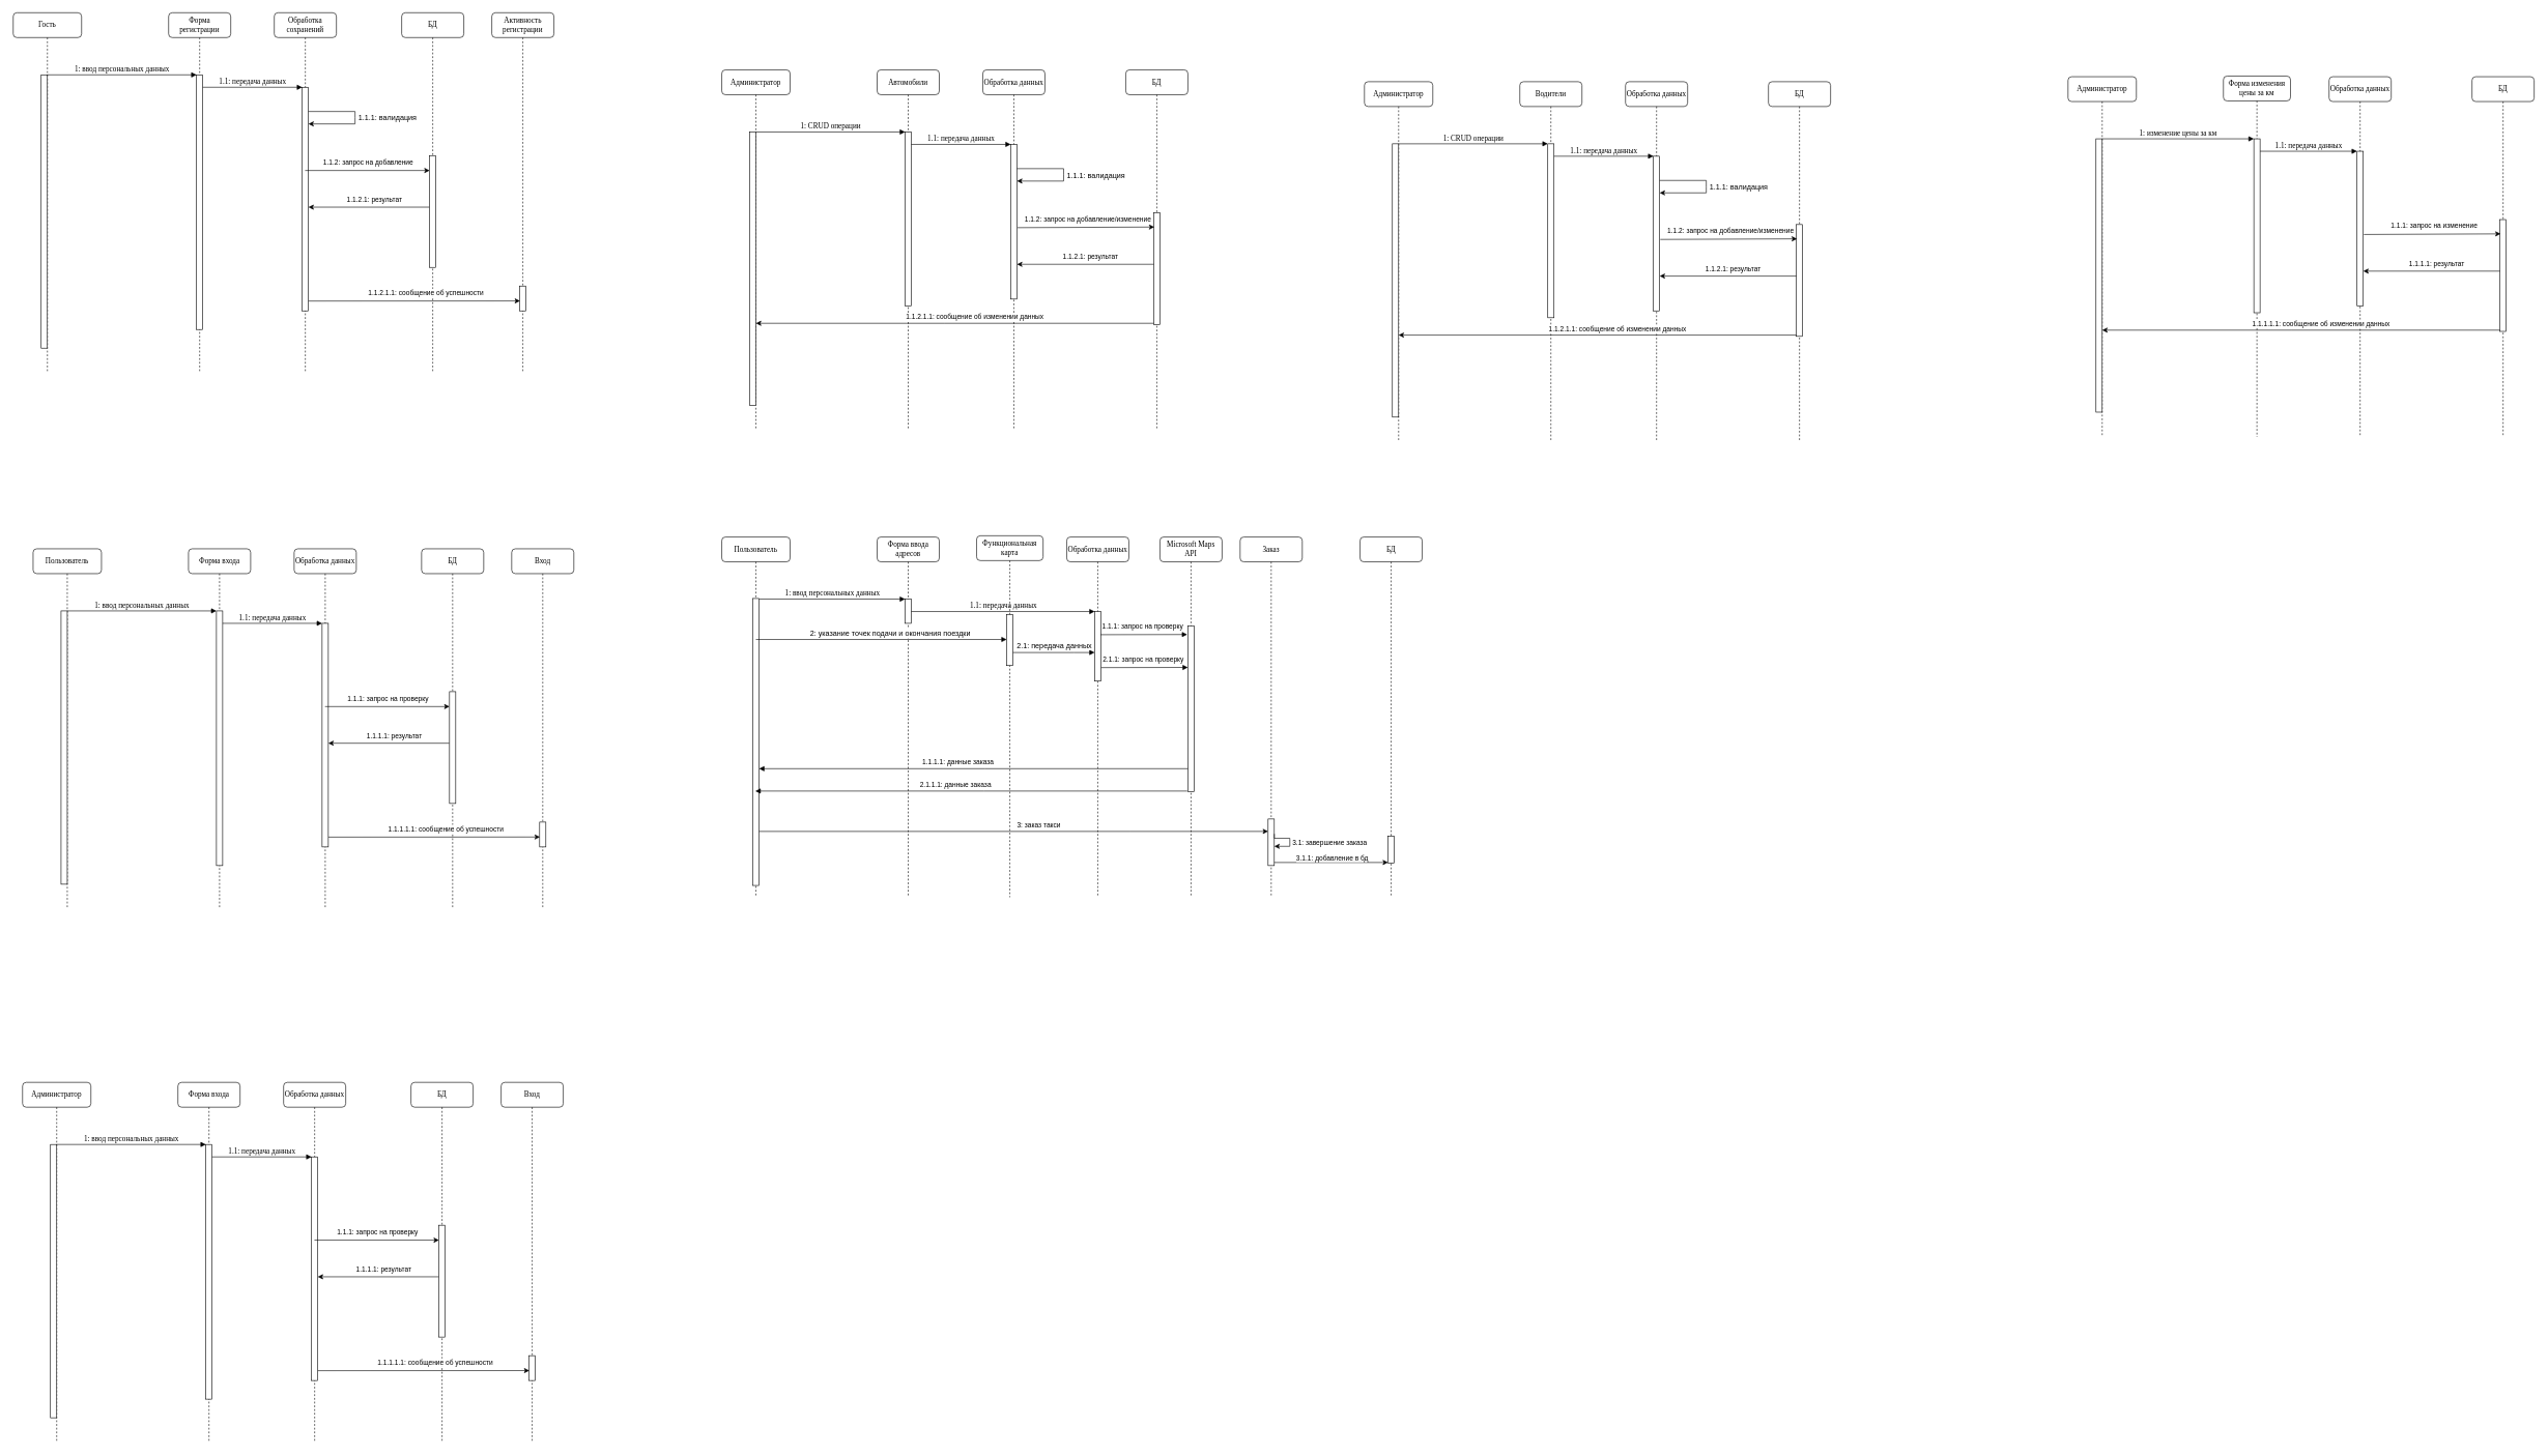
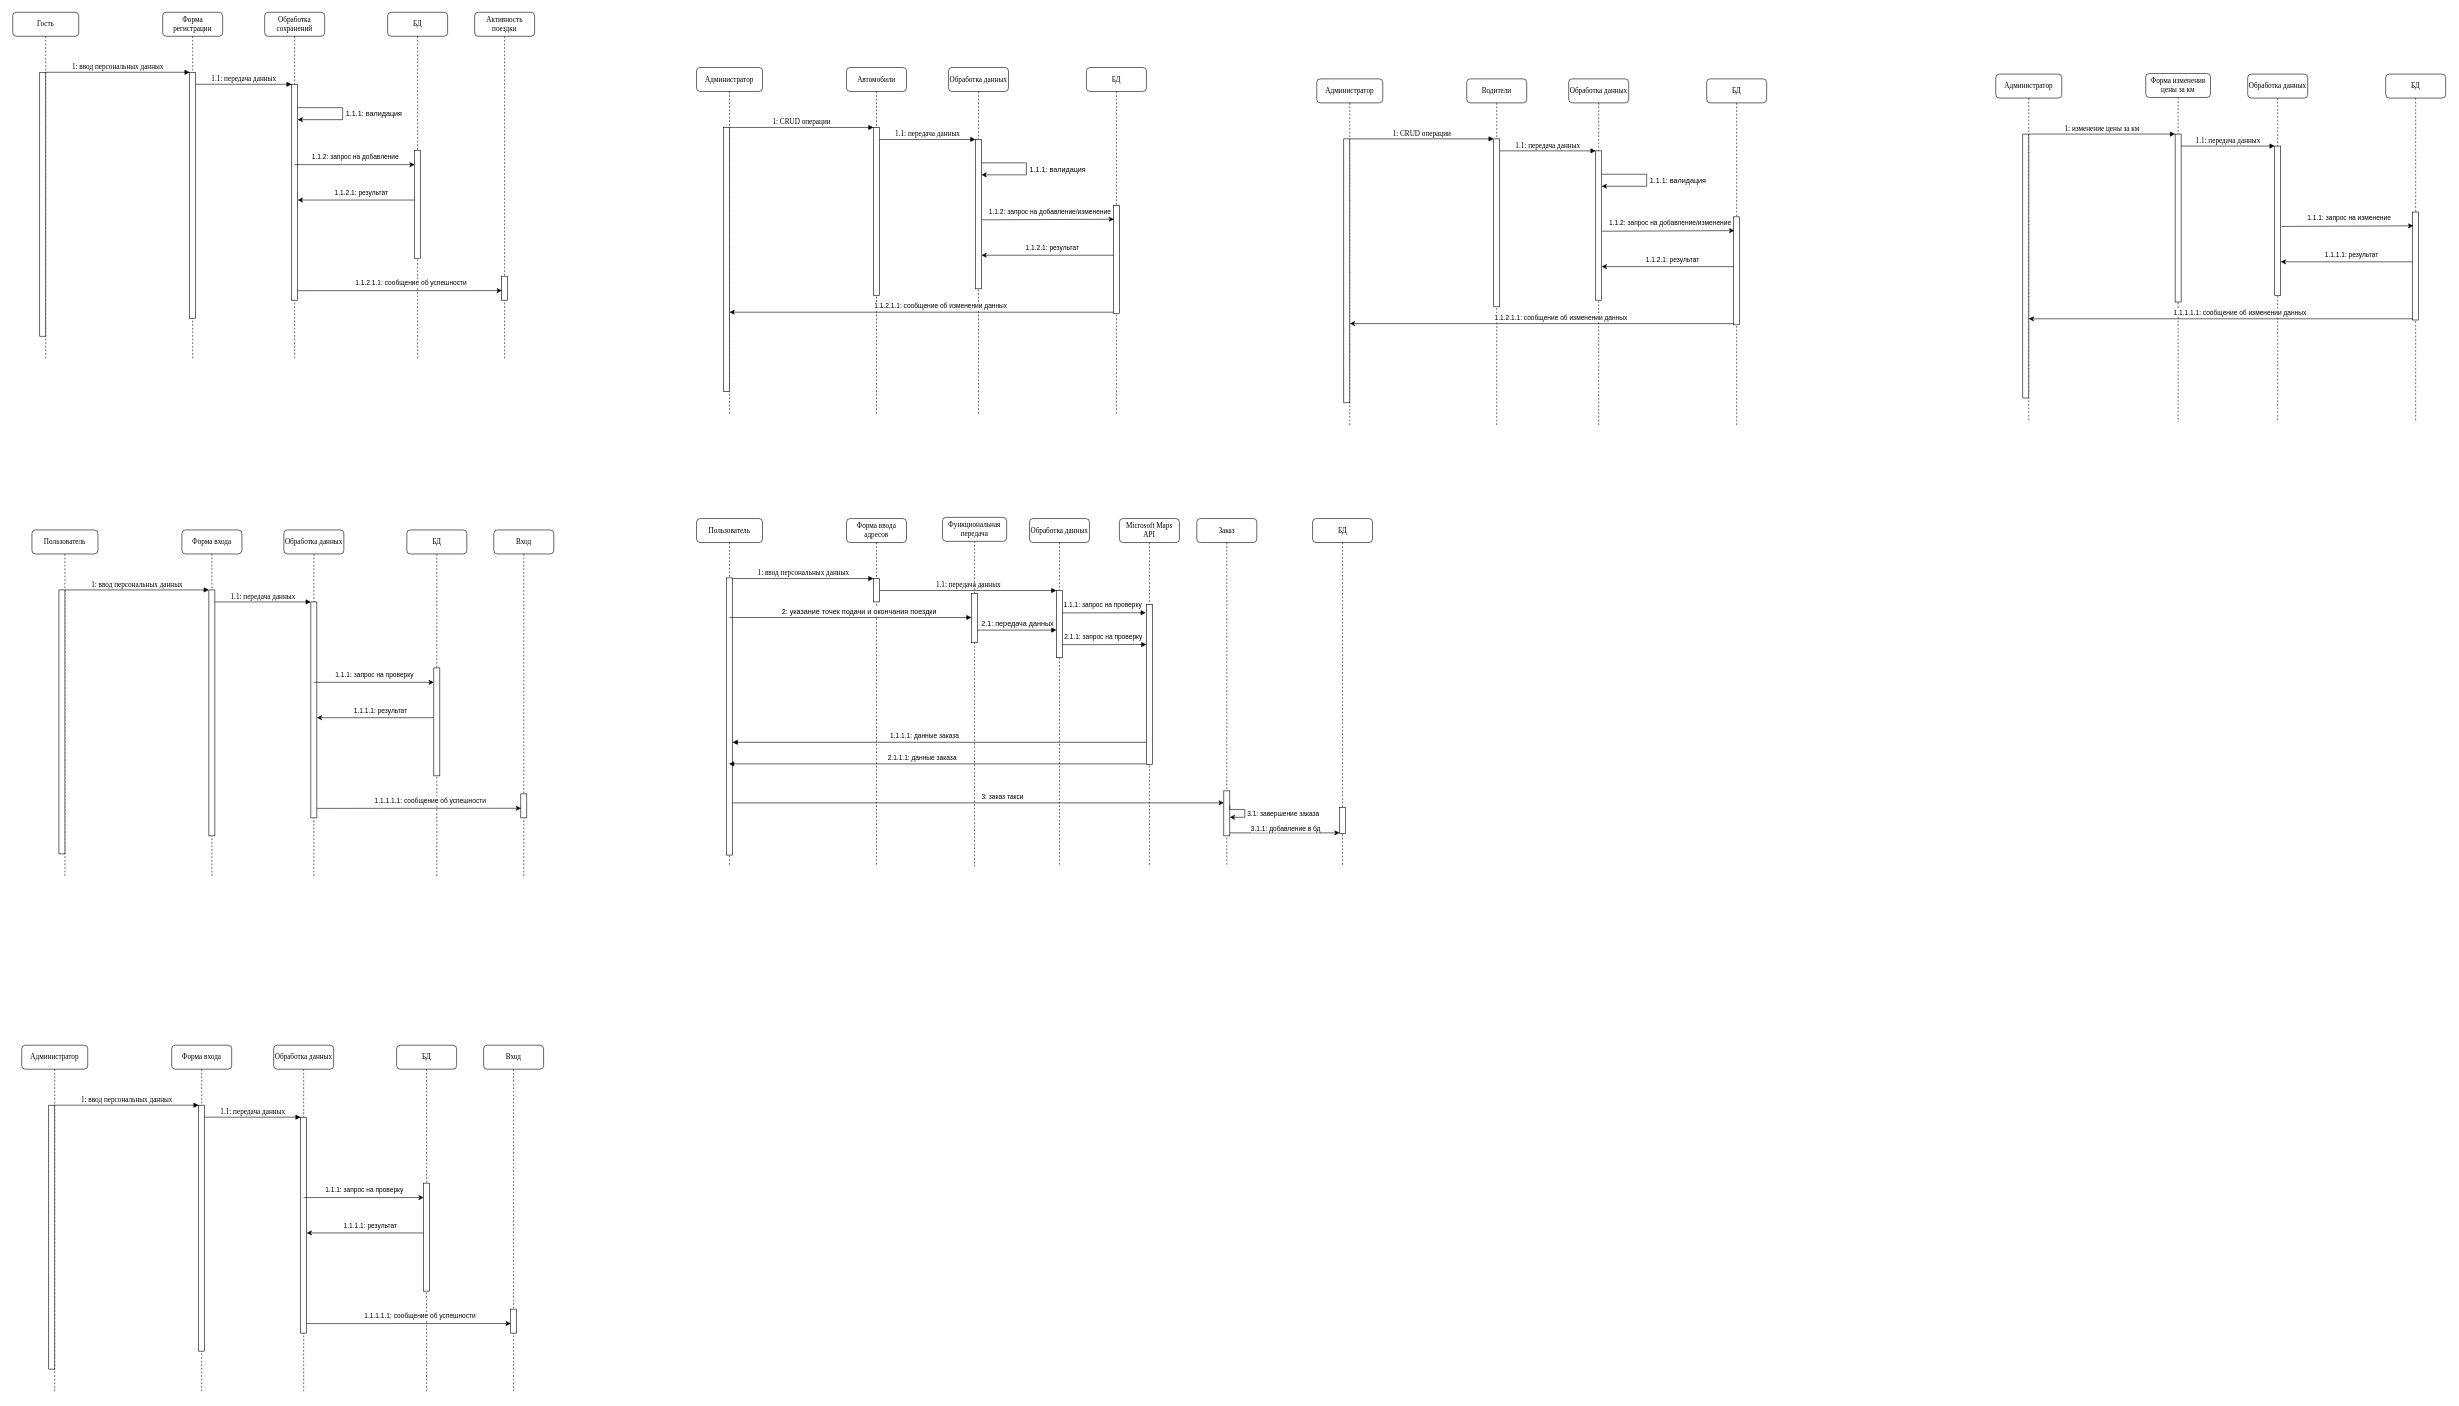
- <mxCell id="9" value="Активность регистрации" style="shape=umlLifeline;perimeter=lifelinePerimeter;whiteSpace=wrap;html=1;container=1;collapsible=0;recursiveResize=0;outlineConnect=0;rounded=1;shadow=0;comic=0;labelBackgroundColor=none;strokeWidth=1;fontFamily=Verdana;fontSize=12;align=center;" parent="1" vertex="1"><mxGeometry x="790" y="20" width="100" height="580" as="geometry" /></mxCell>
+ <mxCell id="9" value="Активность поездки" style="shape=umlLifeline;perimeter=lifelinePerimeter;whiteSpace=wrap;html=1;container=1;collapsible=0;recursiveResize=0;outlineConnect=0;rounded=1;shadow=0;comic=0;labelBackgroundColor=none;strokeWidth=1;fontFamily=Verdana;fontSize=12;align=center;" parent="1" vertex="1"><mxGeometry x="790" y="20" width="100" height="580" as="geometry" /></mxCell>
- <mxCell id="69" value="Функциональная карта" style="shape=umlLifeline;perimeter=lifelinePerimeter;whiteSpace=wrap;html=1;container=1;collapsible=0;recursiveResize=0;outlineConnect=0;rounded=1;shadow=0;comic=0;labelBackgroundColor=none;strokeWidth=1;fontFamily=Verdana;fontSize=12;align=center;" parent="1" vertex="1"><mxGeometry x="1570" y="862" width="107" height="582" as="geometry" /></mxCell>
+ <mxCell id="69" value="Функциональная передача" style="shape=umlLifeline;perimeter=lifelinePerimeter;whiteSpace=wrap;html=1;container=1;collapsible=0;recursiveResize=0;outlineConnect=0;rounded=1;shadow=0;comic=0;labelBackgroundColor=none;strokeWidth=1;fontFamily=Verdana;fontSize=12;align=center;" parent="1" vertex="1"><mxGeometry x="1570" y="862" width="107" height="582" as="geometry" /></mxCell>
